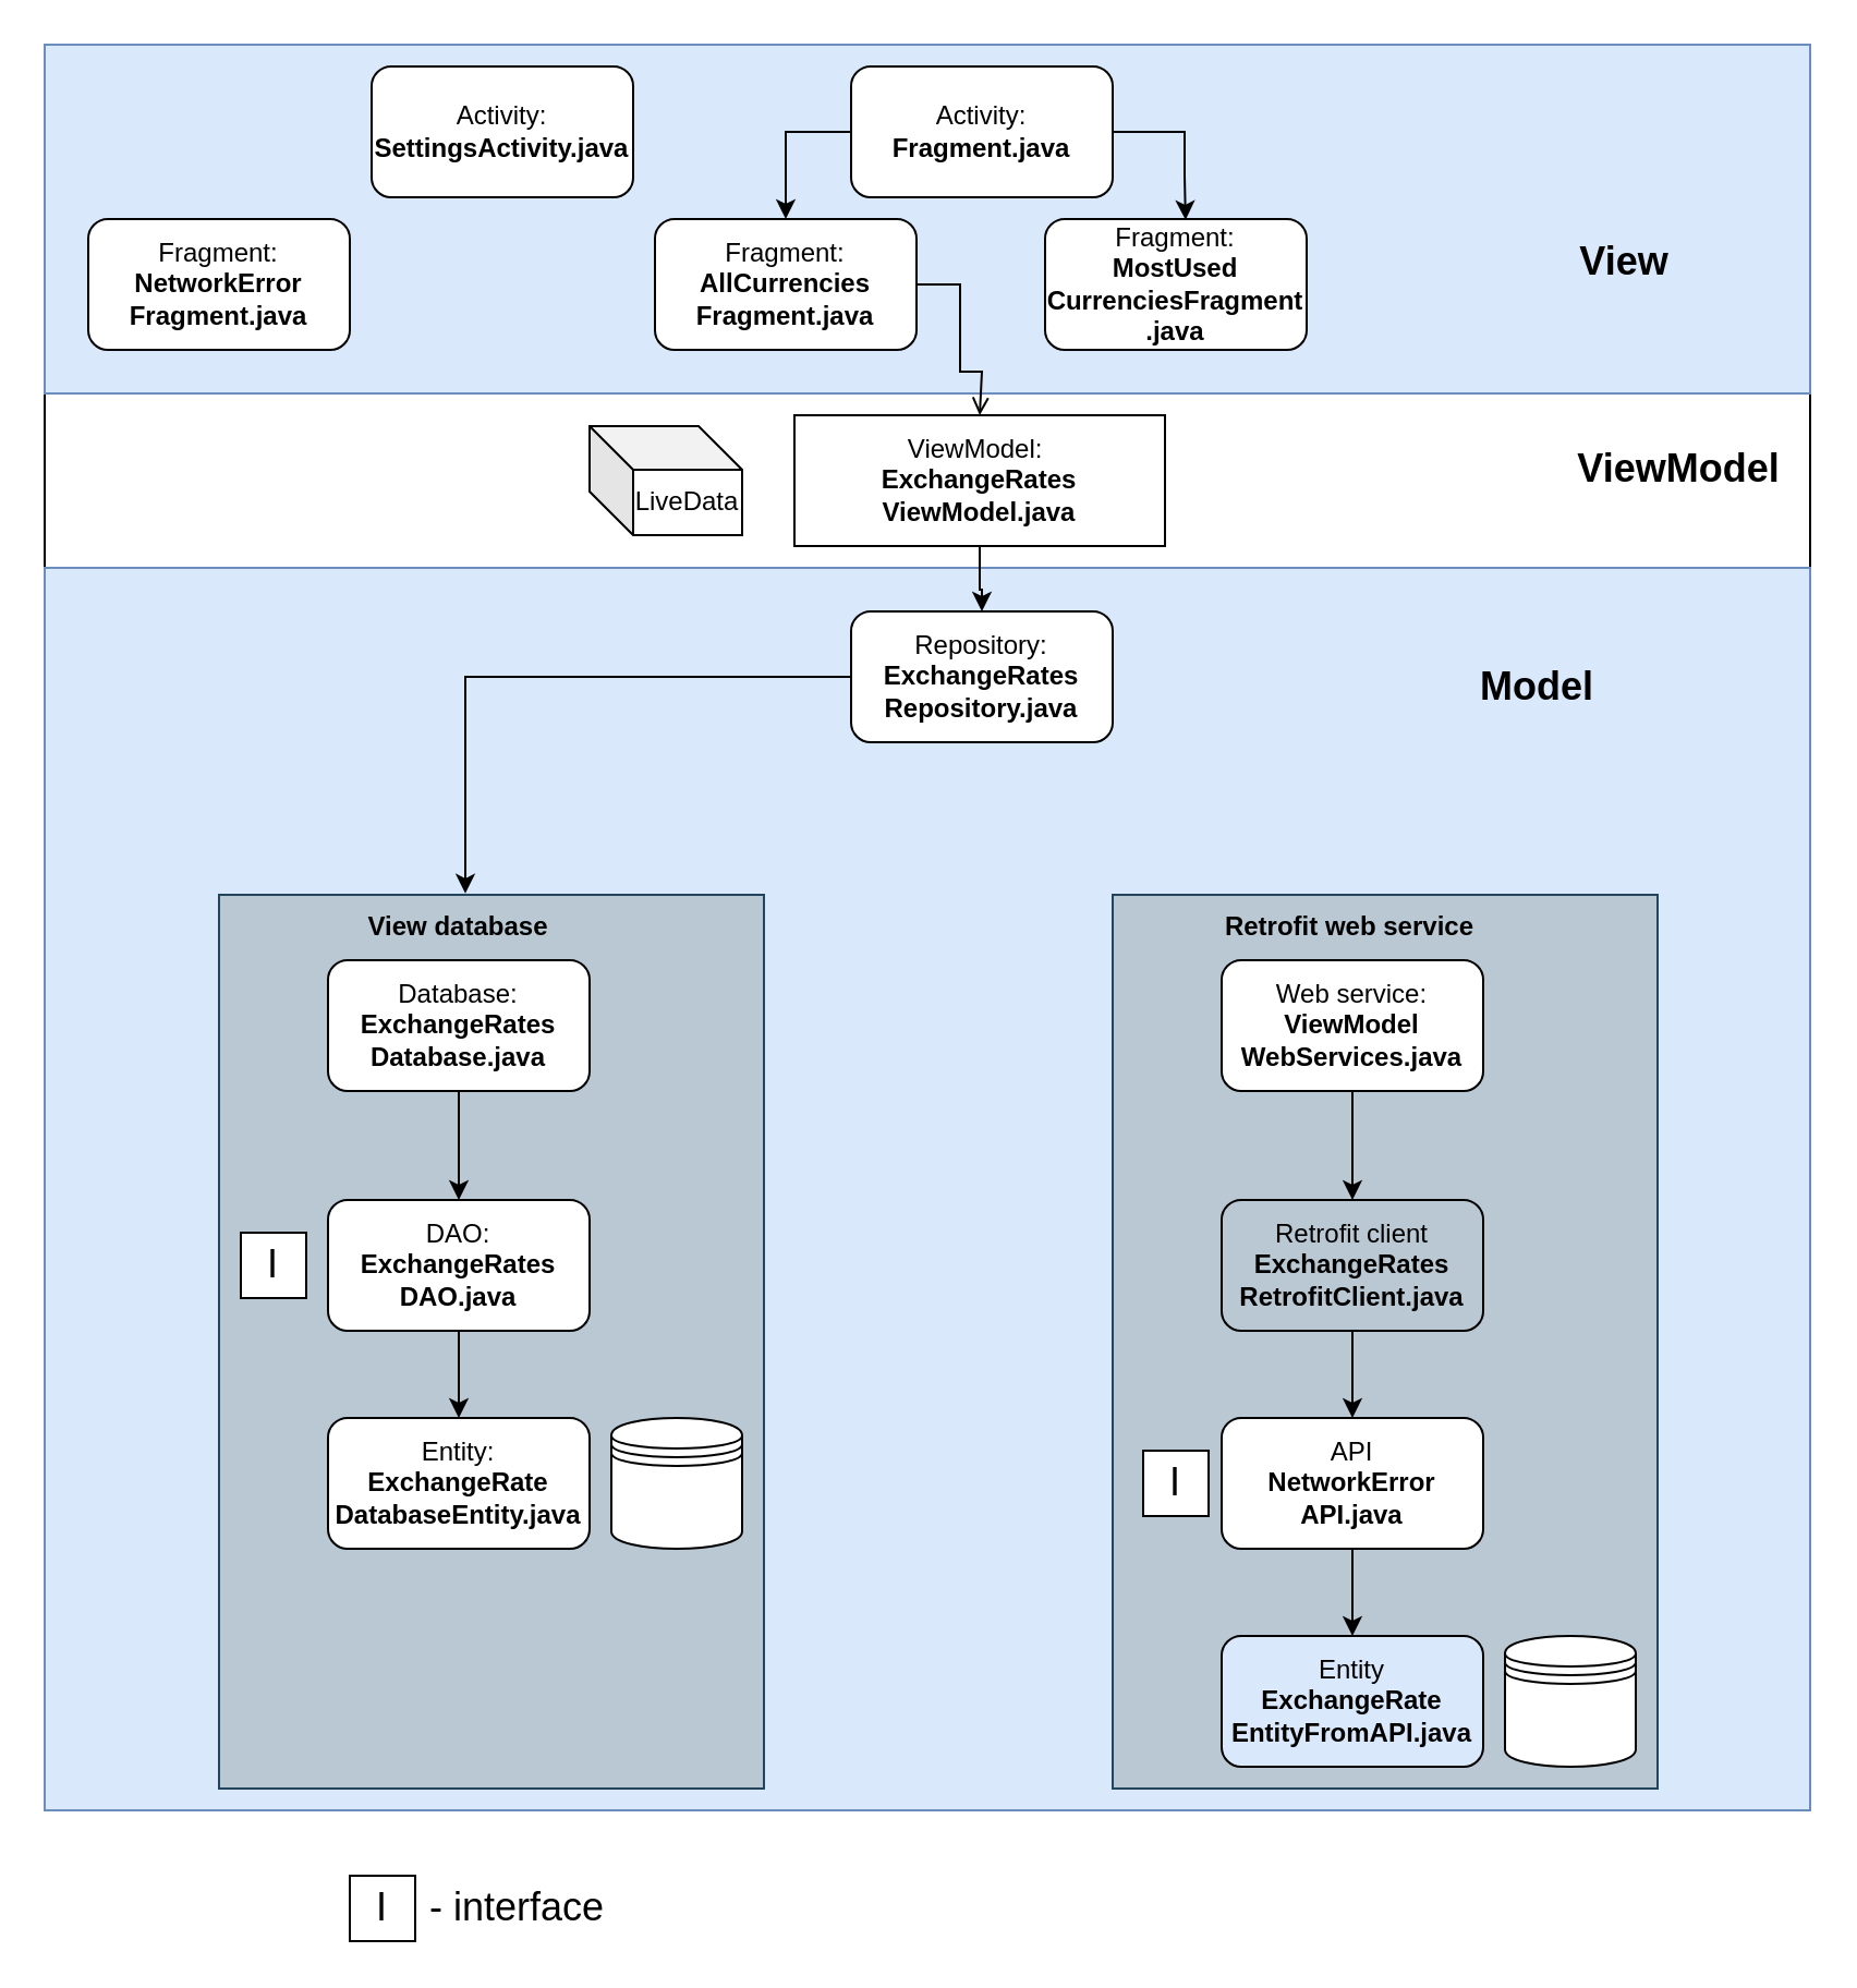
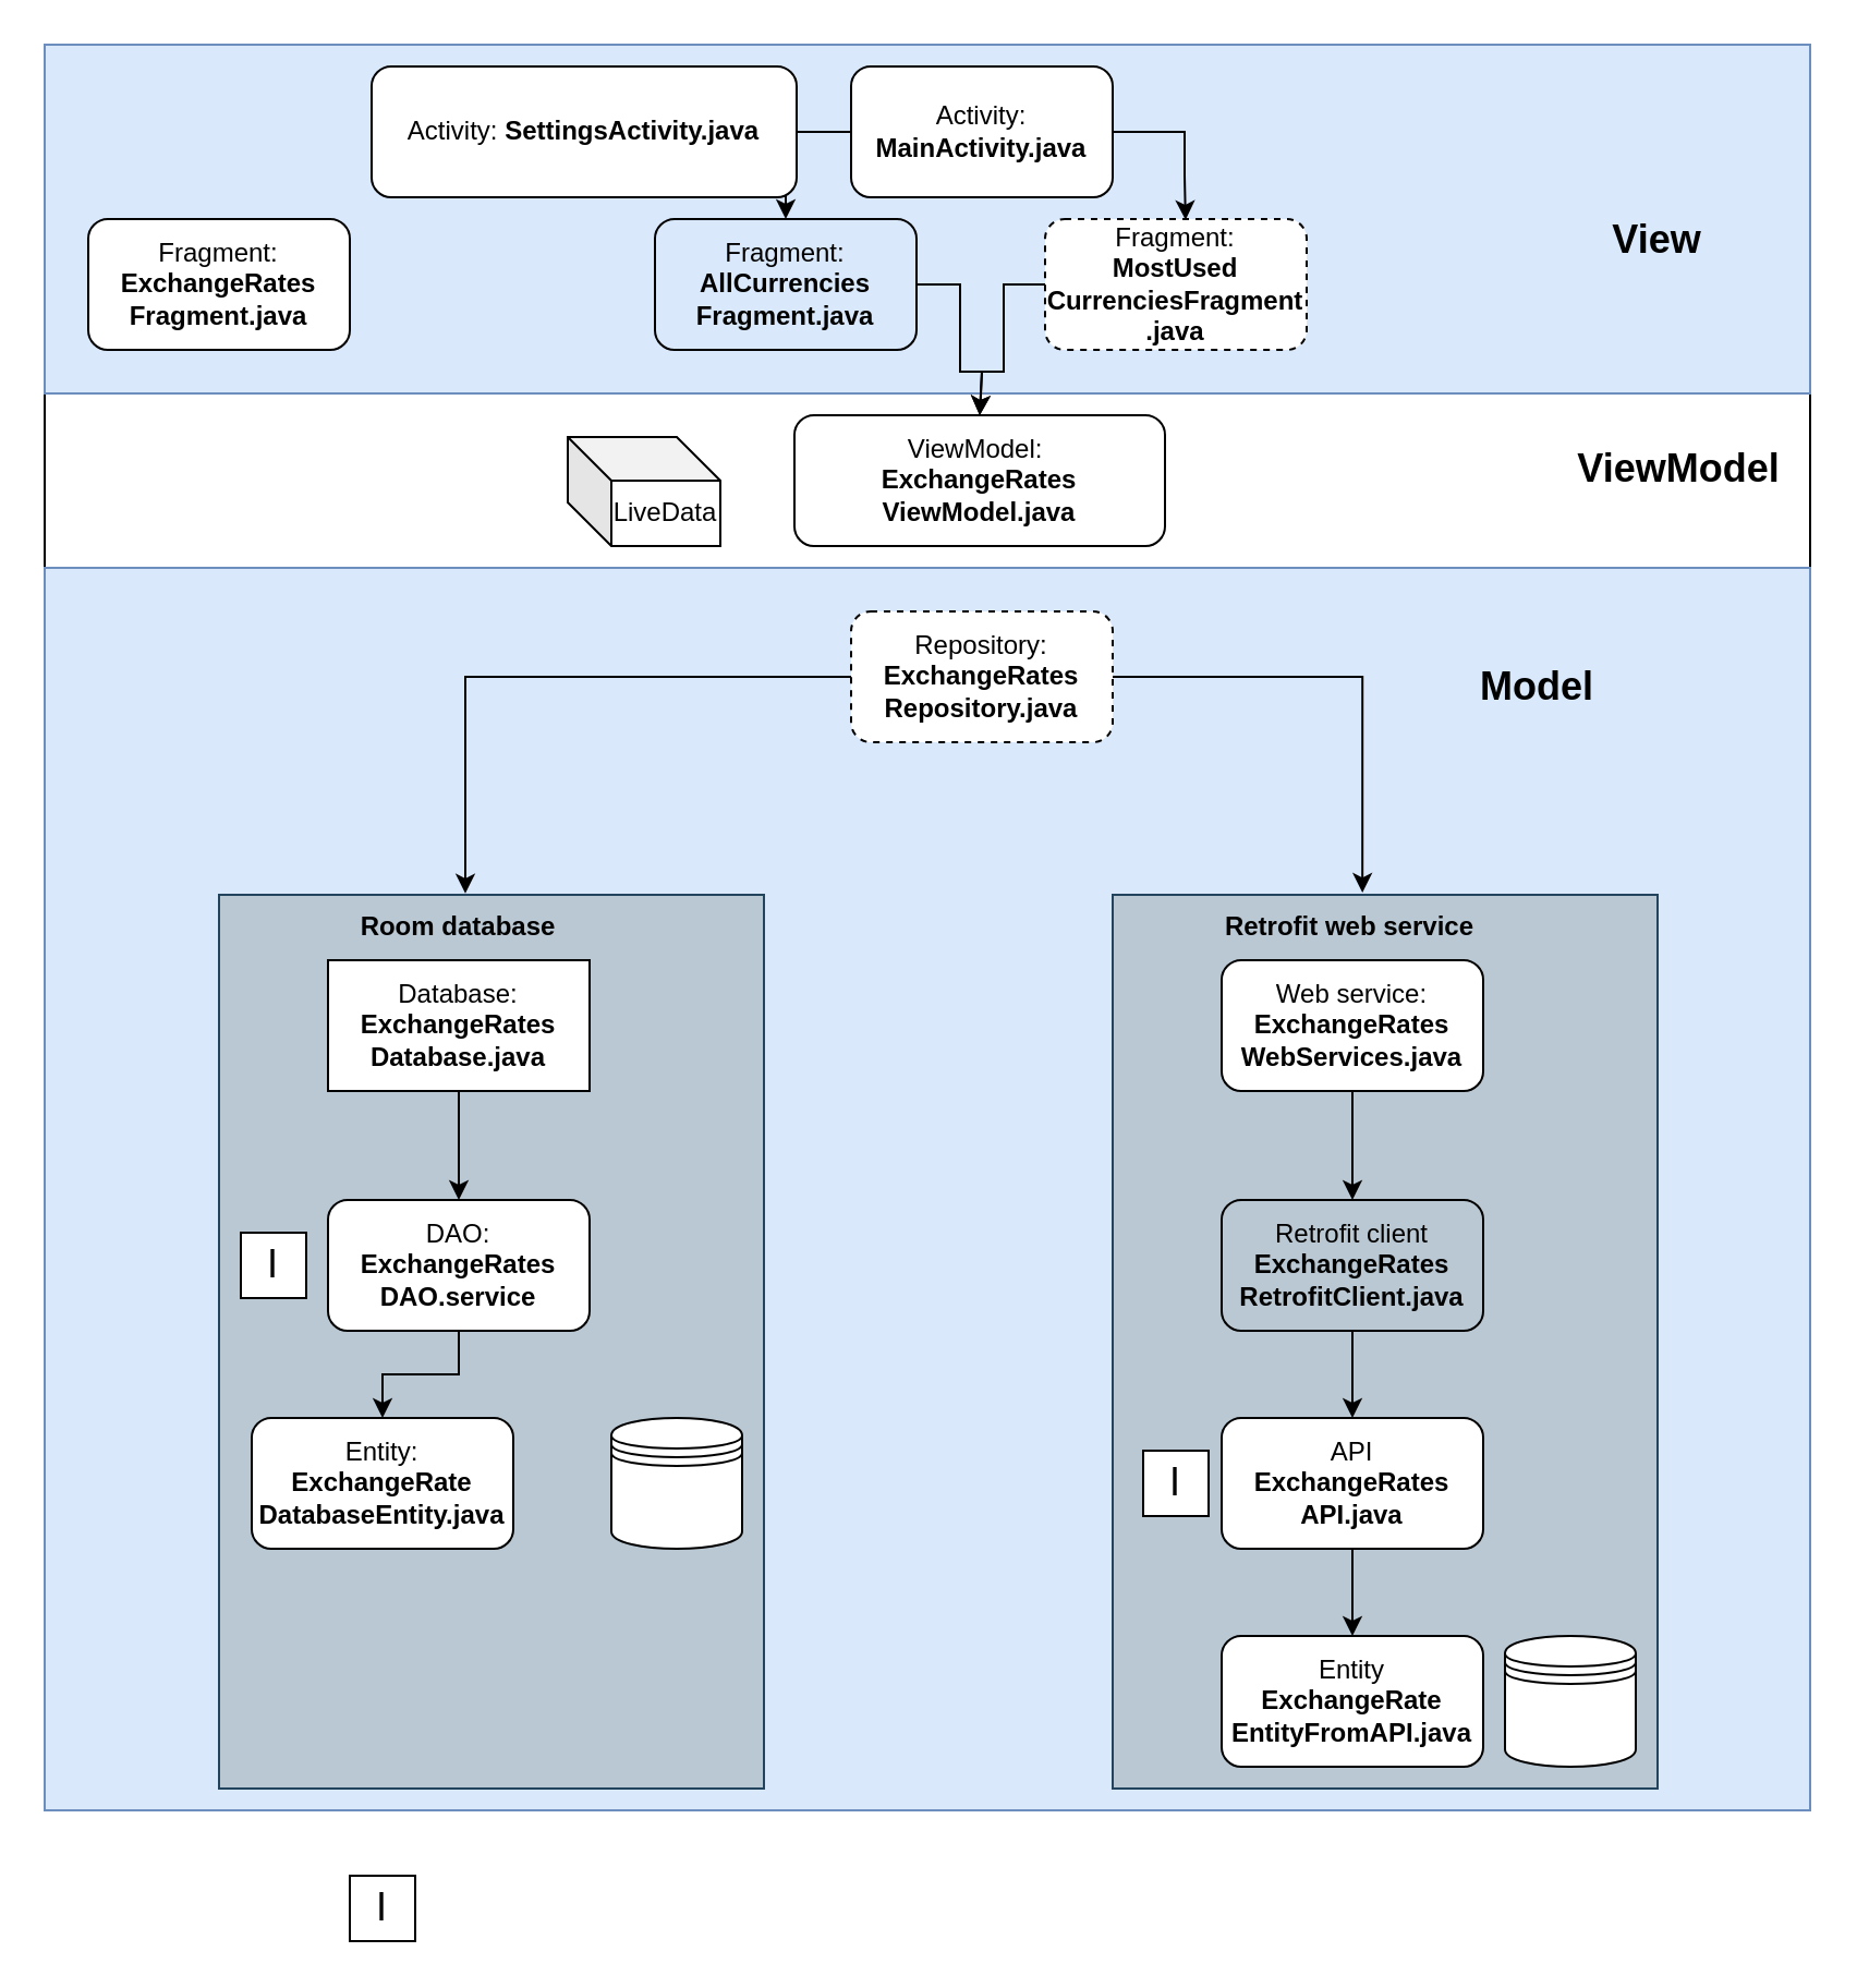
- <mxCell id="42" value="Activity: &lt;b&gt;SettingsActivity.java&lt;/b&gt;" style="rounded=1;whiteSpace=wrap;html=1;" parent="1" vertex="1"><mxGeometry x="170" y="30" width="120" height="60" as="geometry" /></mxCell>
+ <mxCell id="42" value="Activity: &lt;b&gt;SettingsActivity.java&lt;/b&gt;" style="rounded=1;whiteSpace=wrap;html=1;" parent="1" vertex="1"><mxGeometry x="170" y="30" width="195" height="60" as="geometry" /></mxCell>
- <mxCell id="7" value="Activity: &lt;b&gt;Fragment.java&lt;/b&gt;" style="rounded=1;whiteSpace=wrap;html=1;" parent="1" vertex="1"><mxGeometry x="390" y="30" width="120" height="60" as="geometry" /></mxCell>
+ <mxCell id="7" value="Activity: &lt;b&gt;MainActivity.java&lt;/b&gt;" style="rounded=1;whiteSpace=wrap;html=1;" parent="1" vertex="1"><mxGeometry x="390" y="30" width="120" height="60" as="geometry" /></mxCell>
- <mxCell id="8" value="View" style="text;html=1;strokeColor=none;fillColor=none;align=center;verticalAlign=middle;whiteSpace=wrap;rounded=0;fontStyle=1;fontSize=18;" parent="1" vertex="1"><mxGeometry x="715" y="105" width="60" height="30" as="geometry" /></mxCell>
+ <mxCell id="8" value="View" style="text;html=1;strokeColor=none;fillColor=none;align=center;verticalAlign=middle;whiteSpace=wrap;rounded=0;fontStyle=1;fontSize=18;" parent="1" vertex="1"><mxGeometry x="730" y="95" width="60" height="30" as="geometry" /></mxCell>
- <mxCell id="44" value="Fragment: &lt;br&gt;&lt;b&gt;NetworkError&lt;br&gt;Fragment.java&lt;/b&gt;" style="rounded=1;whiteSpace=wrap;html=1;" vertex="1" parent="1"><mxGeometry x="40" y="100" width="120" height="60" as="geometry" /></mxCell>
+ <mxCell id="44" value="Fragment: &lt;br&gt;&lt;b&gt;ExchangeRates&lt;br&gt;Fragment.java&lt;/b&gt;" style="rounded=1;whiteSpace=wrap;html=1;" vertex="1" parent="1"><mxGeometry x="40" y="100" width="120" height="60" as="geometry" /></mxCell>
- <mxCell id="41" value="Fragment: &lt;br&gt;&lt;b&gt;AllCurrencies&lt;br&gt;Fragment.java&lt;/b&gt;" style="rounded=1;whiteSpace=wrap;html=1;" parent="1" vertex="1"><mxGeometry x="300" y="100" width="120" height="60" as="geometry" /></mxCell>
+ <mxCell id="41" value="Fragment: &lt;br&gt;&lt;b&gt;AllCurrencies&lt;br&gt;Fragment.java&lt;/b&gt;" style="rounded=1;whiteSpace=wrap;html=1;fillColor=#dae8fc;" parent="1" vertex="1"><mxGeometry x="300" y="100" width="120" height="60" as="geometry" /></mxCell>
- <mxCell id="39" value="Fragment: &lt;br&gt;&lt;b&gt;MostUsed&lt;br&gt;CurrenciesFragment&lt;br&gt;.java&lt;/b&gt;" style="rounded=1;whiteSpace=wrap;html=1;" parent="1" vertex="1"><mxGeometry x="479" y="100" width="120" height="60" as="geometry" /></mxCell>
+ <mxCell id="39" value="Fragment: &lt;br&gt;&lt;b&gt;MostUsed&lt;br&gt;CurrenciesFragment&lt;br&gt;.java&lt;/b&gt;" style="rounded=1;whiteSpace=wrap;html=1;dashed=1;" parent="1" vertex="1"><mxGeometry x="479" y="100" width="120" height="60" as="geometry" /></mxCell>
+ <mxCell id="38" style="edgeStyle=orthogonalEdgeStyle;rounded=0;orthogonalLoop=1;jettySize=auto;html=1;fontSize=18;entryX=0.5;entryY=0;entryDx=0;entryDy=0;" parent="1" source="39" target="10" edge="1"><mxGeometry relative="1" as="geometry"><mxPoint x="450" y="130" as="targetPoint" /><Array as="points"><mxPoint x="460" y="130" /><mxPoint x="460" y="170" /><mxPoint x="450" y="170" /></Array></mxGeometry></mxCell>
- <mxCell id="40" style="edgeStyle=orthogonalEdgeStyle;rounded=0;orthogonalLoop=1;jettySize=auto;html=1;fontSize=18;entryX=0.5;entryY=0;entryDx=0;entryDy=0;endArrow=open;" parent="1" source="41" target="10" edge="1"><mxGeometry relative="1" as="geometry"><mxPoint x="450" y="130" as="targetPoint" /><Array as="points"><mxPoint x="440" y="130" /><mxPoint x="440" y="170" /><mxPoint x="450" y="170" /></Array></mxGeometry></mxCell>
+ <mxCell id="40" style="edgeStyle=orthogonalEdgeStyle;rounded=0;orthogonalLoop=1;jettySize=auto;html=1;fontSize=18;entryX=0.5;entryY=0;entryDx=0;entryDy=0;" parent="1" source="41" target="10" edge="1"><mxGeometry relative="1" as="geometry"><mxPoint x="450" y="130" as="targetPoint" /><Array as="points"><mxPoint x="440" y="130" /><mxPoint x="440" y="170" /><mxPoint x="450" y="170" /></Array></mxGeometry></mxCell>
- <mxCell id="43" value="LiveData" style="shape=cube;whiteSpace=wrap;html=1;boundedLbl=1;backgroundOutline=1;darkOpacity=0.05;darkOpacity2=0.1;" vertex="1" parent="1"><mxGeometry x="270" y="195" width="70" height="50" as="geometry" /></mxCell>
+ <mxCell id="43" value="LiveData" style="shape=cube;whiteSpace=wrap;html=1;boundedLbl=1;backgroundOutline=1;darkOpacity=0.05;darkOpacity2=0.1;" vertex="1" parent="1"><mxGeometry x="260" y="200" width="70" height="50" as="geometry" /></mxCell>
- <mxCell id="10" value="ViewModel:&amp;nbsp;&lt;br&gt;&lt;b&gt;ExchangeRates&lt;br&gt;ViewModel.java&lt;/b&gt;" style="whiteSpace=wrap;html=1;rounded=0;" parent="1" vertex="1"><mxGeometry x="364" y="190" width="170" height="60" as="geometry" /></mxCell>
+ <mxCell id="10" value="ViewModel:&amp;nbsp;&lt;br&gt;&lt;b&gt;ExchangeRates&lt;br&gt;ViewModel.java&lt;/b&gt;" style="rounded=1;whiteSpace=wrap;html=1;" parent="1" vertex="1"><mxGeometry x="364" y="190" width="170" height="60" as="geometry" /></mxCell>
- <mxCell id="9" style="edgeStyle=orthogonalEdgeStyle;rounded=0;orthogonalLoop=1;jettySize=auto;html=1;entryX=0.5;entryY=0;entryDx=0;entryDy=0;fontSize=18;" parent="1" source="10" target="14" edge="1"><mxGeometry relative="1" as="geometry" /></mxCell>
- <mxCell id="14" value="Repository:&lt;br&gt;&lt;b&gt;ExchangeRates&lt;br&gt;Repository.java&lt;/b&gt;" style="rounded=1;whiteSpace=wrap;html=1;" parent="1" vertex="1"><mxGeometry x="390" y="280" width="120" height="60" as="geometry" /></mxCell>
+ <mxCell id="14" value="Repository:&lt;br&gt;&lt;b&gt;ExchangeRates&lt;br&gt;Repository.java&lt;/b&gt;" style="rounded=1;whiteSpace=wrap;html=1;dashed=1;" parent="1" vertex="1"><mxGeometry x="390" y="280" width="120" height="60" as="geometry" /></mxCell>
+ <mxCell id="13" style="edgeStyle=orthogonalEdgeStyle;rounded=0;orthogonalLoop=1;jettySize=auto;html=1;entryX=0.543;entryY=-0.033;entryDx=0;entryDy=0;entryPerimeter=0;fontSize=18;" parent="1" source="14" target="26" edge="1"><mxGeometry relative="1" as="geometry" /></mxCell>
- <mxCell id="25" value="View database" style="text;html=1;strokeColor=none;fillColor=none;align=center;verticalAlign=middle;whiteSpace=wrap;rounded=0;fontStyle=1" parent="1" vertex="1"><mxGeometry x="160" y="410" width="100" height="30" as="geometry" /></mxCell>
+ <mxCell id="25" value="Room database" style="text;html=1;strokeColor=none;fillColor=none;align=center;verticalAlign=middle;whiteSpace=wrap;rounded=0;fontStyle=1" parent="1" vertex="1"><mxGeometry x="160" y="410" width="100" height="30" as="geometry" /></mxCell>
- <mxCell id="19" value="Database:&lt;br&gt;&lt;b&gt;ExchangeRates&lt;/b&gt;&lt;br&gt;&lt;b&gt;Database.java&lt;/b&gt;" style="rounded=1;whiteSpace=wrap;html=1;" parent="1" vertex="1"><mxGeometry x="150" y="440" width="120" height="60" as="geometry" /></mxCell>
+ <mxCell id="19" value="Database:&lt;br&gt;&lt;b&gt;ExchangeRates&lt;/b&gt;&lt;br&gt;&lt;b&gt;Database.java&lt;/b&gt;" style="whiteSpace=wrap;html=1;rounded=0;" parent="1" vertex="1"><mxGeometry x="150" y="440" width="120" height="60" as="geometry" /></mxCell>
- <mxCell id="21" value="Web service:&lt;br&gt;&lt;b&gt;ViewModel&lt;/b&gt;&lt;br&gt;&lt;b&gt;WebServices.java&lt;/b&gt;" style="rounded=1;whiteSpace=wrap;html=1;" parent="1" vertex="1"><mxGeometry x="560" y="440" width="120" height="60" as="geometry" /></mxCell>
+ <mxCell id="21" value="Web service:&lt;br&gt;&lt;b&gt;ExchangeRates&lt;/b&gt;&lt;br&gt;&lt;b&gt;WebServices.java&lt;/b&gt;" style="rounded=1;whiteSpace=wrap;html=1;" parent="1" vertex="1"><mxGeometry x="560" y="440" width="120" height="60" as="geometry" /></mxCell>
- <mxCell id="23" value="DAO:&lt;br&gt;&lt;b&gt;ExchangeRates&lt;/b&gt;&lt;br&gt;&lt;b&gt;DAO.java&lt;/b&gt;" style="rounded=1;whiteSpace=wrap;html=1;" parent="1" vertex="1"><mxGeometry x="150" y="550" width="120" height="60" as="geometry" /></mxCell>
+ <mxCell id="23" value="DAO:&lt;br&gt;&lt;b&gt;ExchangeRates&lt;/b&gt;&lt;br&gt;&lt;b&gt;DAO.service&lt;/b&gt;" style="rounded=1;whiteSpace=wrap;html=1;" parent="1" vertex="1"><mxGeometry x="150" y="550" width="120" height="60" as="geometry" /></mxCell>
- <mxCell id="24" value="Entity:&lt;br&gt;&lt;b&gt;ExchangeRate&lt;br&gt;DatabaseEntity&lt;/b&gt;&lt;b&gt;.java&lt;/b&gt;" style="rounded=1;whiteSpace=wrap;html=1;" parent="1" vertex="1"><mxGeometry x="150" y="650" width="120" height="60" as="geometry" /></mxCell>
+ <mxCell id="24" value="Entity:&lt;br&gt;&lt;b&gt;ExchangeRate&lt;br&gt;DatabaseEntity&lt;/b&gt;&lt;b&gt;.java&lt;/b&gt;" style="rounded=1;whiteSpace=wrap;html=1;" parent="1" vertex="1"><mxGeometry x="115" y="650" width="120" height="60" as="geometry" /></mxCell>
- <mxCell id="28" value="API&lt;br&gt;&lt;b&gt;NetworkError&lt;/b&gt;&lt;br&gt;&lt;b&gt;API.java&lt;/b&gt;" style="rounded=1;whiteSpace=wrap;html=1;" parent="1" vertex="1"><mxGeometry x="560" y="650" width="120" height="60" as="geometry" /></mxCell>
+ <mxCell id="28" value="API&lt;br&gt;&lt;b&gt;ExchangeRates&lt;/b&gt;&lt;br&gt;&lt;b&gt;API.java&lt;/b&gt;" style="rounded=1;whiteSpace=wrap;html=1;" parent="1" vertex="1"><mxGeometry x="560" y="650" width="120" height="60" as="geometry" /></mxCell>
- <mxCell id="29" value="Entity&lt;br&gt;&lt;b&gt;ExchangeRate&lt;br&gt;EntityFromAPI&lt;/b&gt;&lt;b&gt;.java&lt;/b&gt;" style="rounded=1;whiteSpace=wrap;html=1;fillColor=#dae8fc;" parent="1" vertex="1"><mxGeometry x="560" y="750" width="120" height="60" as="geometry" /></mxCell>
+ <mxCell id="29" value="Entity&lt;br&gt;&lt;b&gt;ExchangeRate&lt;br&gt;EntityFromAPI&lt;/b&gt;&lt;b&gt;.java&lt;/b&gt;" style="rounded=1;whiteSpace=wrap;html=1;" parent="1" vertex="1"><mxGeometry x="560" y="750" width="120" height="60" as="geometry" /></mxCell>
- <mxCell id="37" value="- interface" style="text;html=1;strokeColor=none;fillColor=none;align=center;verticalAlign=middle;whiteSpace=wrap;rounded=0;fontSize=18;" parent="1" vertex="1"><mxGeometry x="192" y="860" width="90" height="30" as="geometry" /></mxCell>
